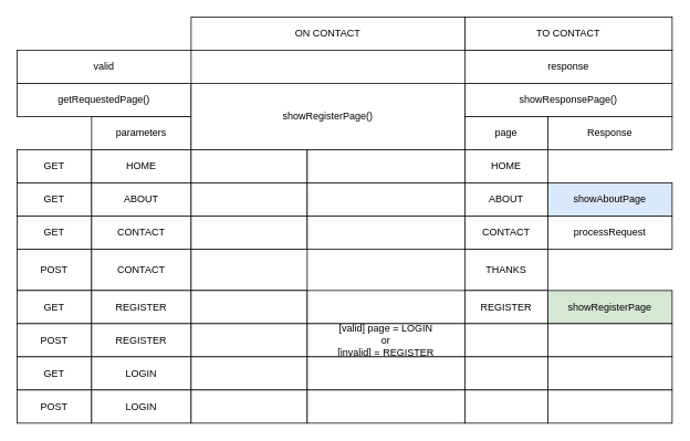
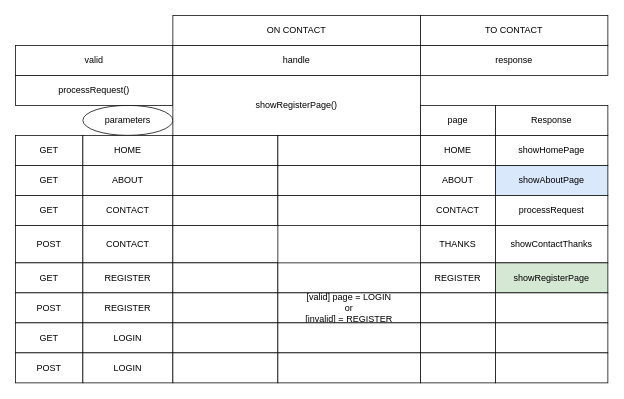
+ <mxCell id="5" value="handle" style="rounded=0;whiteSpace=wrap;html=1;" vertex="1" parent="1"><mxGeometry x="230" y="60" width="330" height="40" as="geometry" /></mxCell>
- <mxCell id="8" value="getRequestedPage()" style="rounded=0;whiteSpace=wrap;html=1;" vertex="1" parent="1"><mxGeometry x="20" y="100" width="210" height="40" as="geometry" /></mxCell>
+ <mxCell id="8" value="processRequest()" style="rounded=0;whiteSpace=wrap;html=1;" vertex="1" parent="1"><mxGeometry x="20" y="100" width="210" height="40" as="geometry" /></mxCell>
- <mxCell id="10" value="showResponsePage()" style="rounded=0;whiteSpace=wrap;html=1;" vertex="1" parent="1"><mxGeometry x="560" y="100" width="250" height="40" as="geometry" /></mxCell>
- <mxCell id="7" value="parameters" style="rounded=0;whiteSpace=wrap;html=1;" vertex="1" parent="1"><mxGeometry x="110" y="140" width="120" height="40" as="geometry" /></mxCell>
+ <mxCell id="7" value="parameters" style="ellipse;whiteSpace=wrap;html=1;" vertex="1" parent="1"><mxGeometry x="110" y="140" width="120" height="40" as="geometry" /></mxCell>
+ <mxCell id="18" value="showHomePage" style="rounded=0;whiteSpace=wrap;html=1;" vertex="1" parent="1"><mxGeometry x="660" y="180" width="150" height="40" as="geometry" /></mxCell>
+ <mxCell id="35" value="showContactThanks" style="rounded=0;whiteSpace=wrap;html=1;" vertex="1" parent="1"><mxGeometry x="660" y="300" width="150" height="50" as="geometry" /></mxCell>
